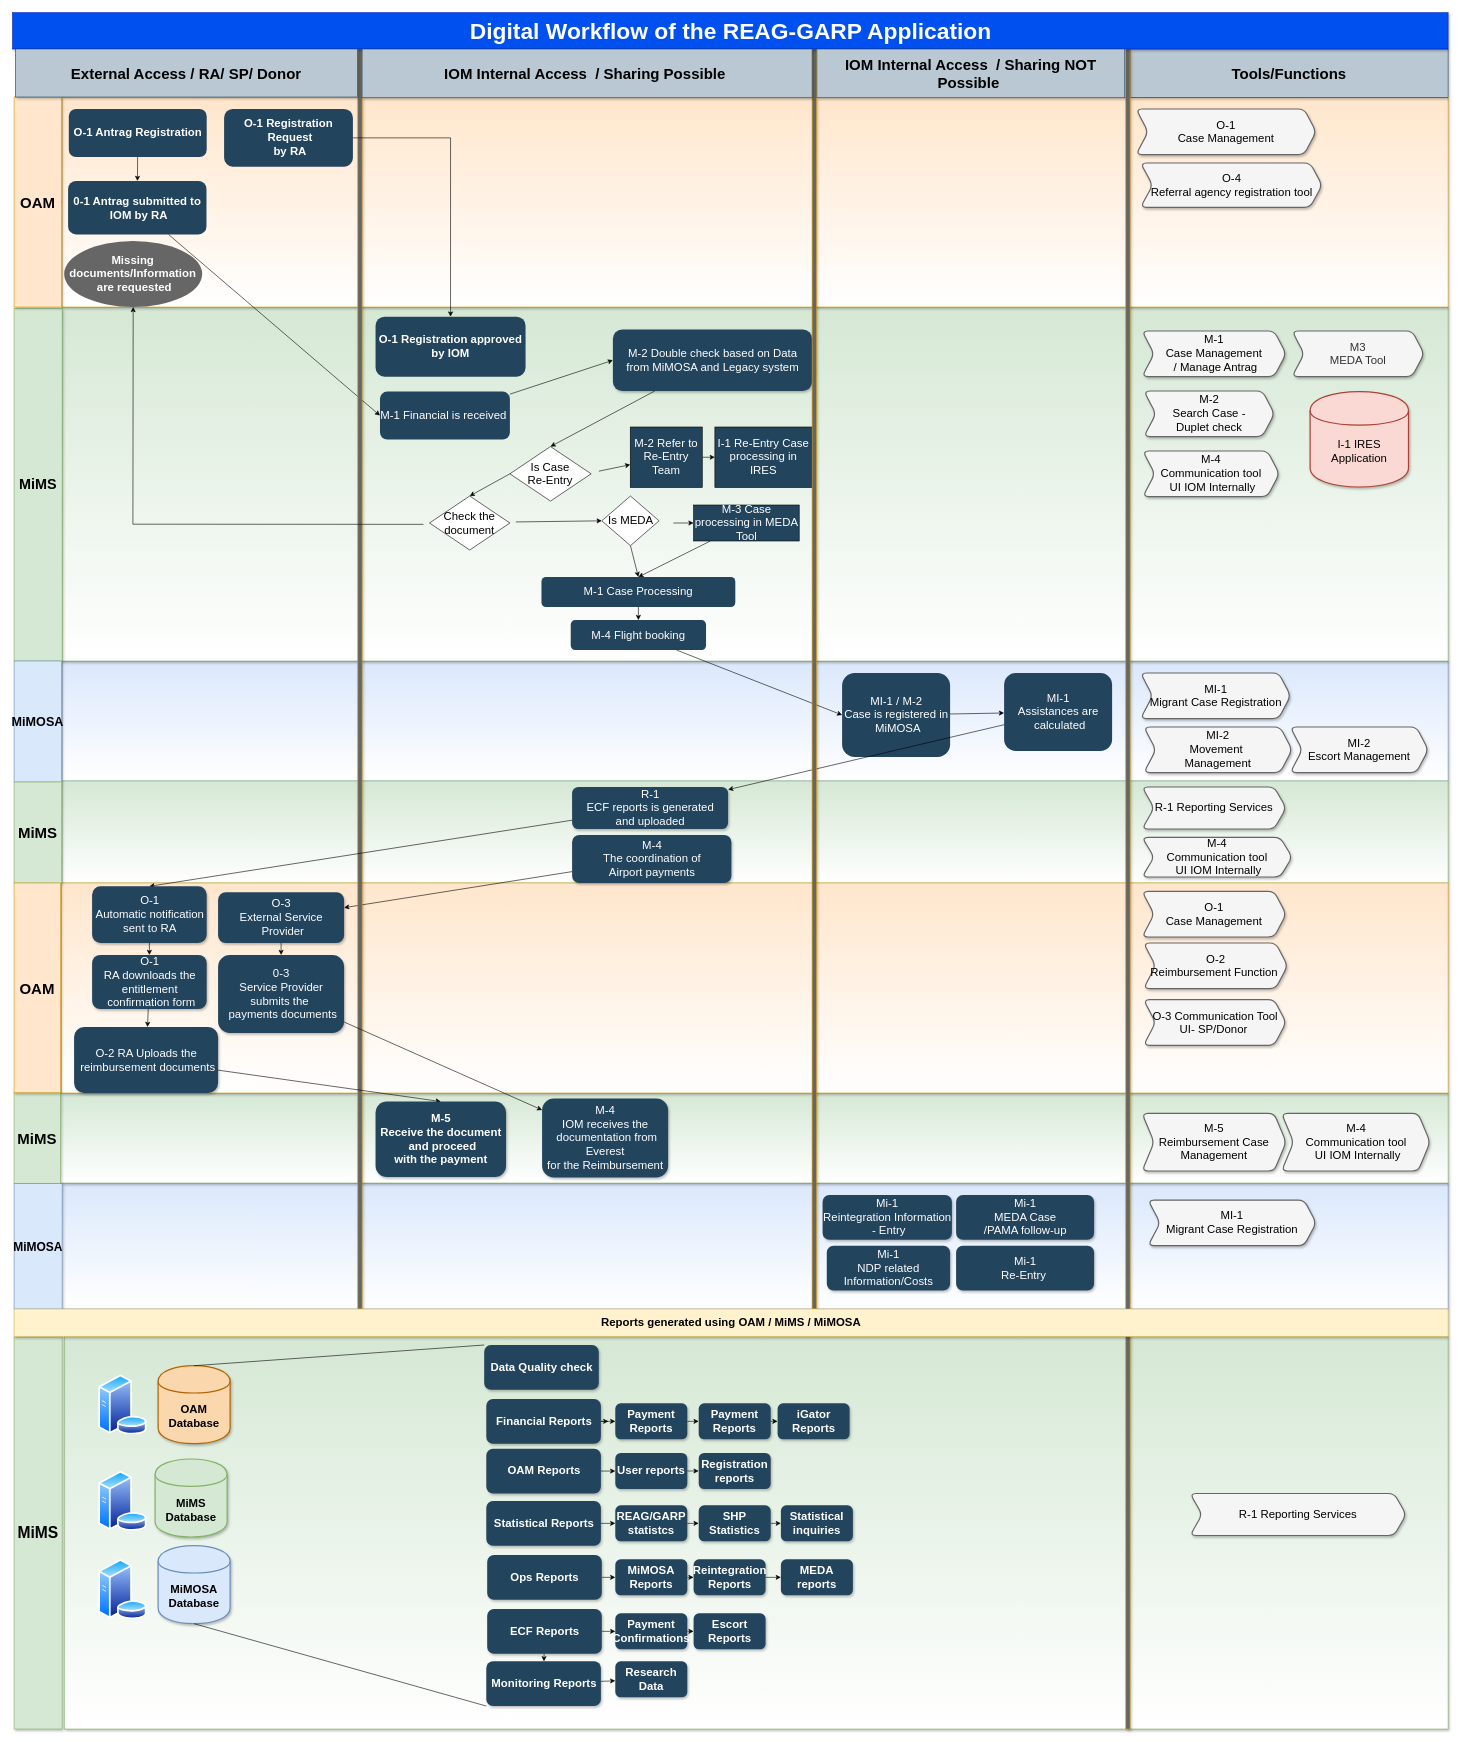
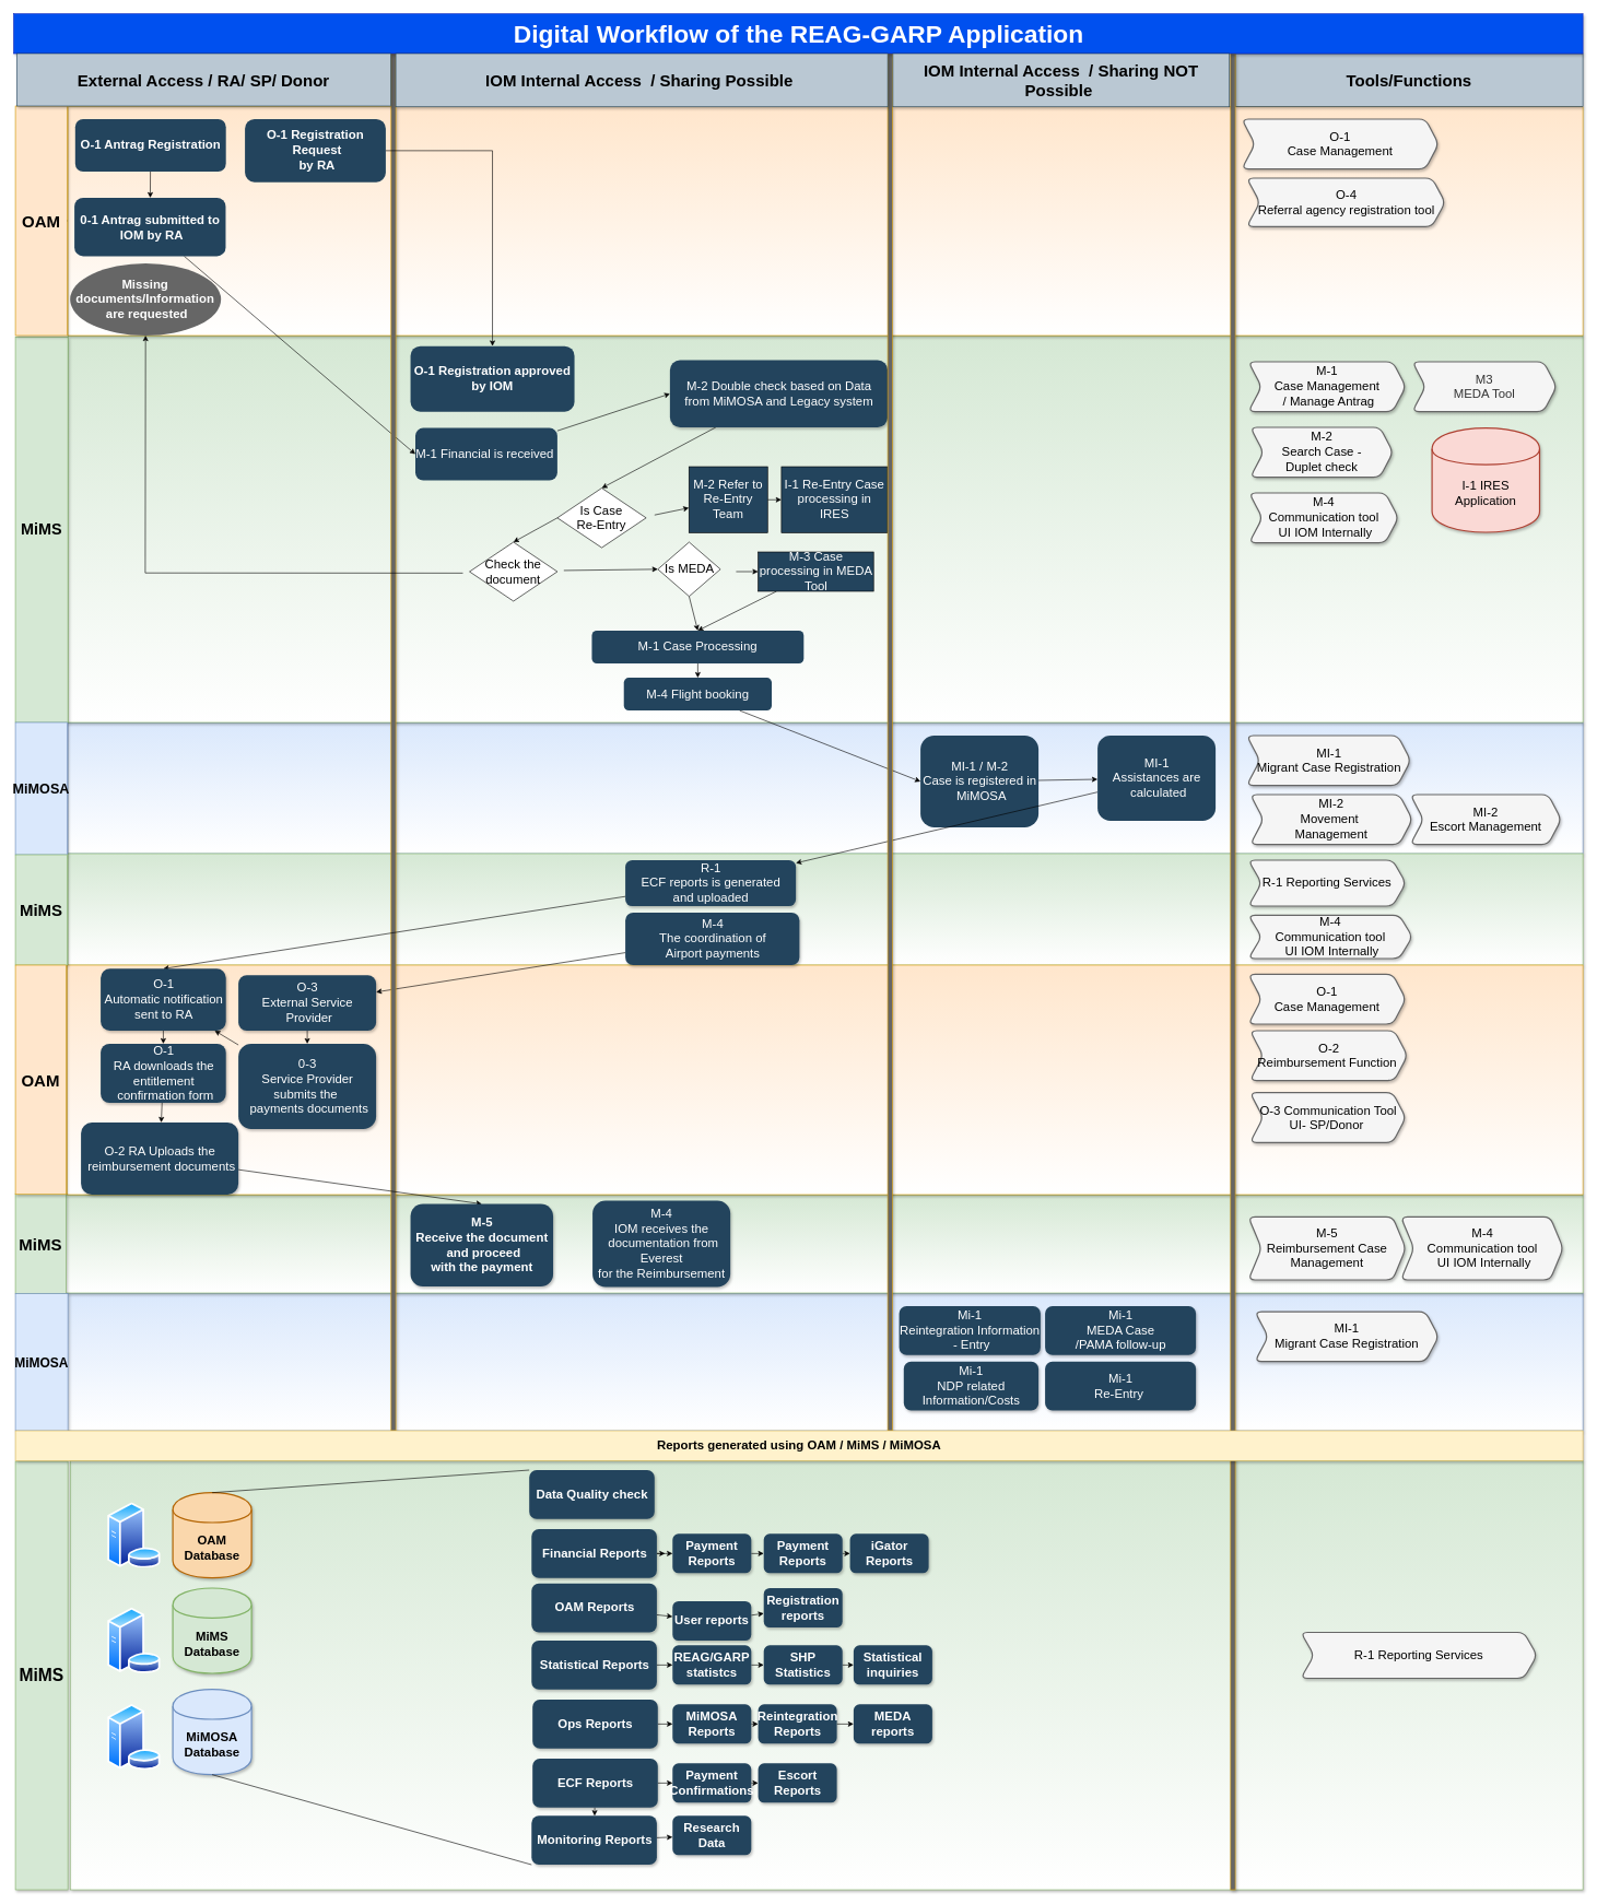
- <mxCell id="95" value="" style="edgeStyle=none;rounded=0;orthogonalLoop=1;jettySize=auto;html=1;strokeWidth=1;fontSize=19;fontColor=#FFFFFF;fontStyle=1" parent="1" source="96" target="97" edge="1"><mxGeometry relative="1" as="geometry" /></mxCell>
+ <mxCell id="95" value="" style="edgeStyle=none;rounded=0;orthogonalLoop=1;jettySize=auto;html=1;strokeWidth=1;fontSize=19;fontColor=#FFFFFF;fontStyle=1;" parent="1" source="96" target="87" edge="1"><mxGeometry relative="1" as="geometry" /></mxCell>
- <mxCell id="37" value="User reports" style="whiteSpace=wrap;html=1;rounded=1;shadow=1;strokeColor=none;strokeWidth=2;fillColor=#23445D;fontColor=#FFFFFF;fontSize=19;fontStyle=1" parent="1" vertex="1"><mxGeometry x="1025" y="2421" width="120" height="60" as="geometry" /></mxCell>
+ <mxCell id="37" value="User reports" style="whiteSpace=wrap;html=1;rounded=1;shadow=1;strokeColor=none;strokeWidth=2;fillColor=#23445D;fontColor=#FFFFFF;fontSize=19;fontStyle=1" parent="1" vertex="1"><mxGeometry x="1025" y="2441" width="120" height="60" as="geometry" /></mxCell>
- <mxCell id="124" value="MiMS&lt;br style=&quot;font-size: 19px;&quot;&gt;Database" style="shape=cylinder;whiteSpace=wrap;html=1;boundedLbl=1;backgroundOutline=1;rounded=1;shadow=1;fontSize=19;strokeColor=#82b366;strokeWidth=2;fillColor=#d5e8d4;fontStyle=1" parent="1" vertex="1"><mxGeometry x="258" y="2431" width="120" height="130" as="geometry" /></mxCell>
+ <mxCell id="124" value="MiMS&lt;br style=&quot;font-size: 19px;&quot;&gt;Database" style="shape=cylinder;whiteSpace=wrap;html=1;boundedLbl=1;backgroundOutline=1;rounded=1;shadow=1;fontSize=19;strokeColor=#82b366;strokeWidth=2;fillColor=#d5e8d4;fontStyle=1" parent="1" vertex="1"><mxGeometry x="263" y="2421" width="120" height="130" as="geometry" /></mxCell>
